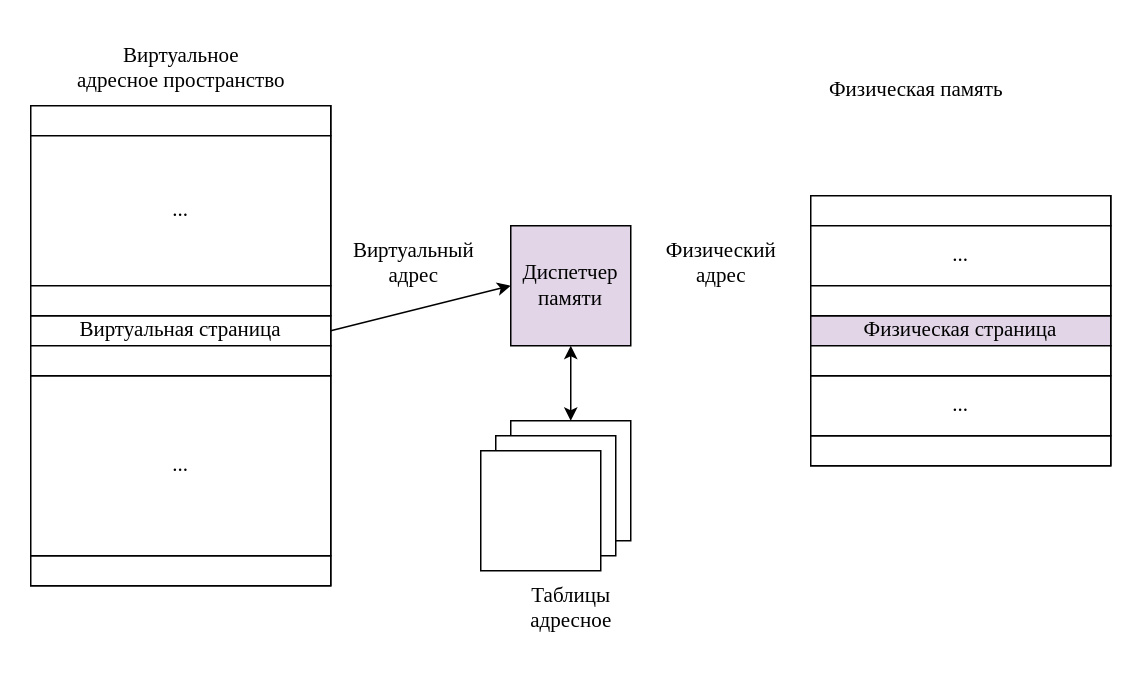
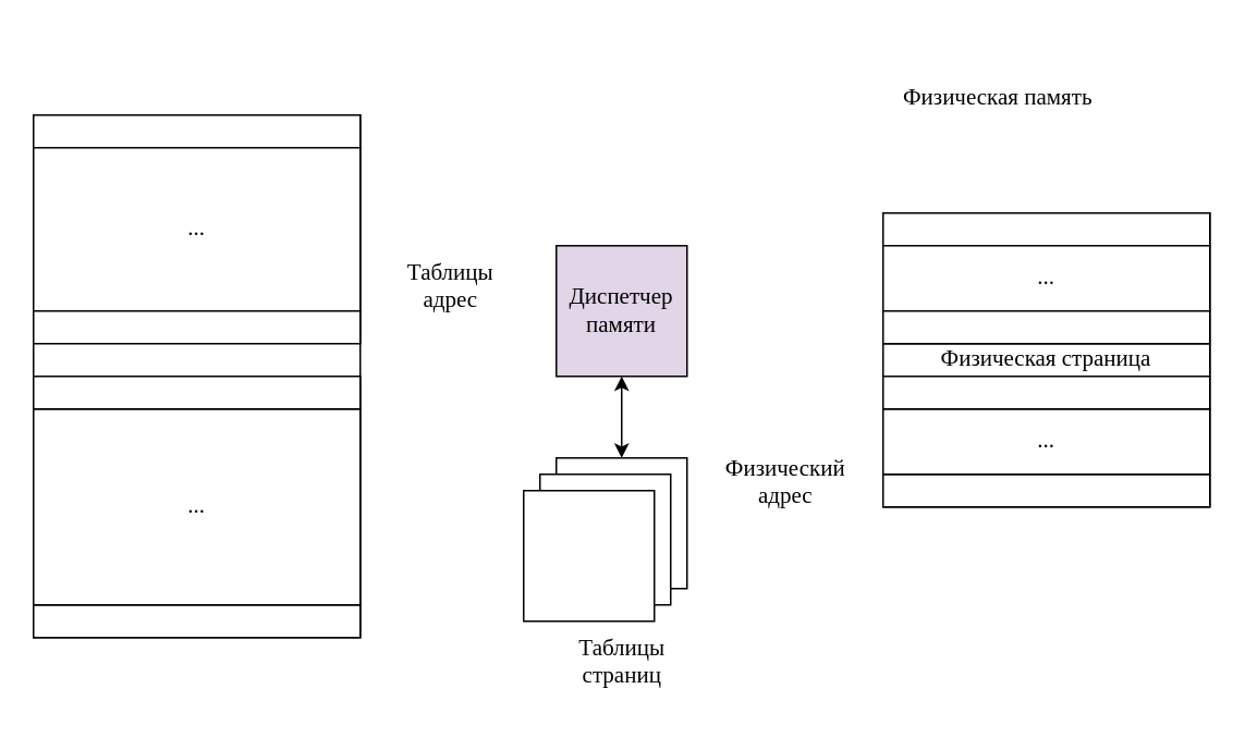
- <mxCell id="5" value="Виртуальное &lt;br&gt;адресное пространство" style="text;html=1;align=center;verticalAlign=middle;resizable=0;points=[];autosize=1;strokeColor=none;fillColor=none;fontFamily=Times New Roman;fontSize=14;" vertex="1" parent="1"><mxGeometry x="40" y="20" width="160" height="50" as="geometry" /></mxCell>
- <mxCell id="27" value="Виртуальный&lt;br&gt;адрес" style="text;html=1;align=center;verticalAlign=middle;resizable=0;points=[];autosize=1;strokeColor=none;fillColor=none;fontFamily=Times New Roman;fontSize=14;" vertex="1" parent="1"><mxGeometry x="225" y="150" width="100" height="50" as="geometry" /></mxCell>
+ <mxCell id="27" value="Таблицы&lt;br&gt;адрес" style="text;html=1;align=center;verticalAlign=middle;resizable=0;points=[];autosize=1;strokeColor=none;fillColor=none;fontFamily=Times New Roman;fontSize=14;" vertex="1" parent="1"><mxGeometry x="225" y="150" width="100" height="50" as="geometry" /></mxCell>
- <mxCell id="28" value="Физический&lt;br&gt;адрес" style="text;html=1;align=center;verticalAlign=middle;resizable=0;points=[];autosize=1;strokeColor=none;fillColor=none;fontFamily=Times New Roman;fontSize=14;" vertex="1" parent="1"><mxGeometry x="430" y="150" width="100" height="50" as="geometry" /></mxCell>
+ <mxCell id="28" value="Физический&lt;br&gt;адрес" style="text;html=1;align=center;verticalAlign=middle;resizable=0;points=[];autosize=1;strokeColor=none;fillColor=none;fontFamily=Times New Roman;fontSize=14;" vertex="1" parent="1"><mxGeometry x="430" y="270" width="100" height="50" as="geometry" /></mxCell>
- <mxCell id="7" style="rounded=0;orthogonalLoop=1;jettySize=auto;html=1;exitX=1;exitY=0.5;exitDx=0;exitDy=0;entryX=0;entryY=0.5;entryDx=0;entryDy=0;" edge="1" parent="1" source="8" target="13"><mxGeometry relative="1" as="geometry" /></mxCell>
- <mxCell id="8" value="Виртуальная страница" style="rounded=0;whiteSpace=wrap;html=1;fontFamily=Times New Roman;fontSize=14;" vertex="1" parent="1"><mxGeometry x="20" y="210" width="200" height="20" as="geometry" /></mxCell>
- <mxCell id="22" value="Физическая страница" style="rounded=0;whiteSpace=wrap;html=1;fontFamily=Times New Roman;fontSize=14;fillColor=#e1d5e7;" vertex="1" parent="1"><mxGeometry x="540" y="210" width="200" height="20" as="geometry" /></mxCell>
+ <mxCell id="22" value="Физическая страница" style="rounded=0;whiteSpace=wrap;html=1;fontFamily=Times New Roman;fontSize=14;" vertex="1" parent="1"><mxGeometry x="540" y="210" width="200" height="20" as="geometry" /></mxCell>
- <mxCell id="17" value="Таблицы&lt;br&gt;адресное" style="text;html=1;align=center;verticalAlign=middle;resizable=0;points=[];autosize=1;strokeColor=none;fillColor=none;fontFamily=Times New Roman;fontSize=14;" vertex="1" parent="1"><mxGeometry x="340" y="380" width="80" height="50" as="geometry" /></mxCell>
+ <mxCell id="17" value="Таблицы&lt;br&gt;страниц" style="text;html=1;align=center;verticalAlign=middle;resizable=0;points=[];autosize=1;strokeColor=none;fillColor=none;fontFamily=Times New Roman;fontSize=14;" vertex="1" parent="1"><mxGeometry x="340" y="380" width="80" height="50" as="geometry" /></mxCell>
